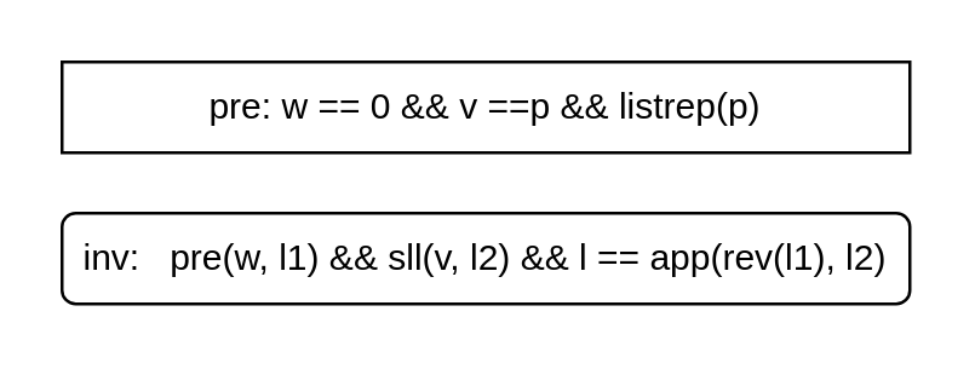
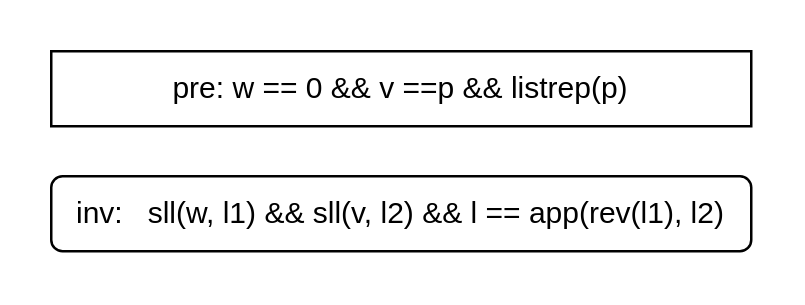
- <mxCell id="3" value="inv:&amp;nbsp;&amp;nbsp; pre(w, l1) &amp;amp;&amp;amp; sll(v, l2) &amp;amp;&amp;amp;&amp;nbsp;l == app(rev(l1), l2)" style="rounded=1;whiteSpace=wrap;html=1;" vertex="1" parent="1"><mxGeometry x="20" y="70" width="280" height="30" as="geometry" /></mxCell>
+ <mxCell id="3" value="inv:&amp;nbsp;&amp;nbsp; sll(w, l1) &amp;amp;&amp;amp; sll(v, l2) &amp;amp;&amp;amp;&amp;nbsp;l == app(rev(l1), l2)" style="rounded=1;whiteSpace=wrap;html=1;" vertex="1" parent="1"><mxGeometry x="20" y="70" width="280" height="30" as="geometry" /></mxCell>
